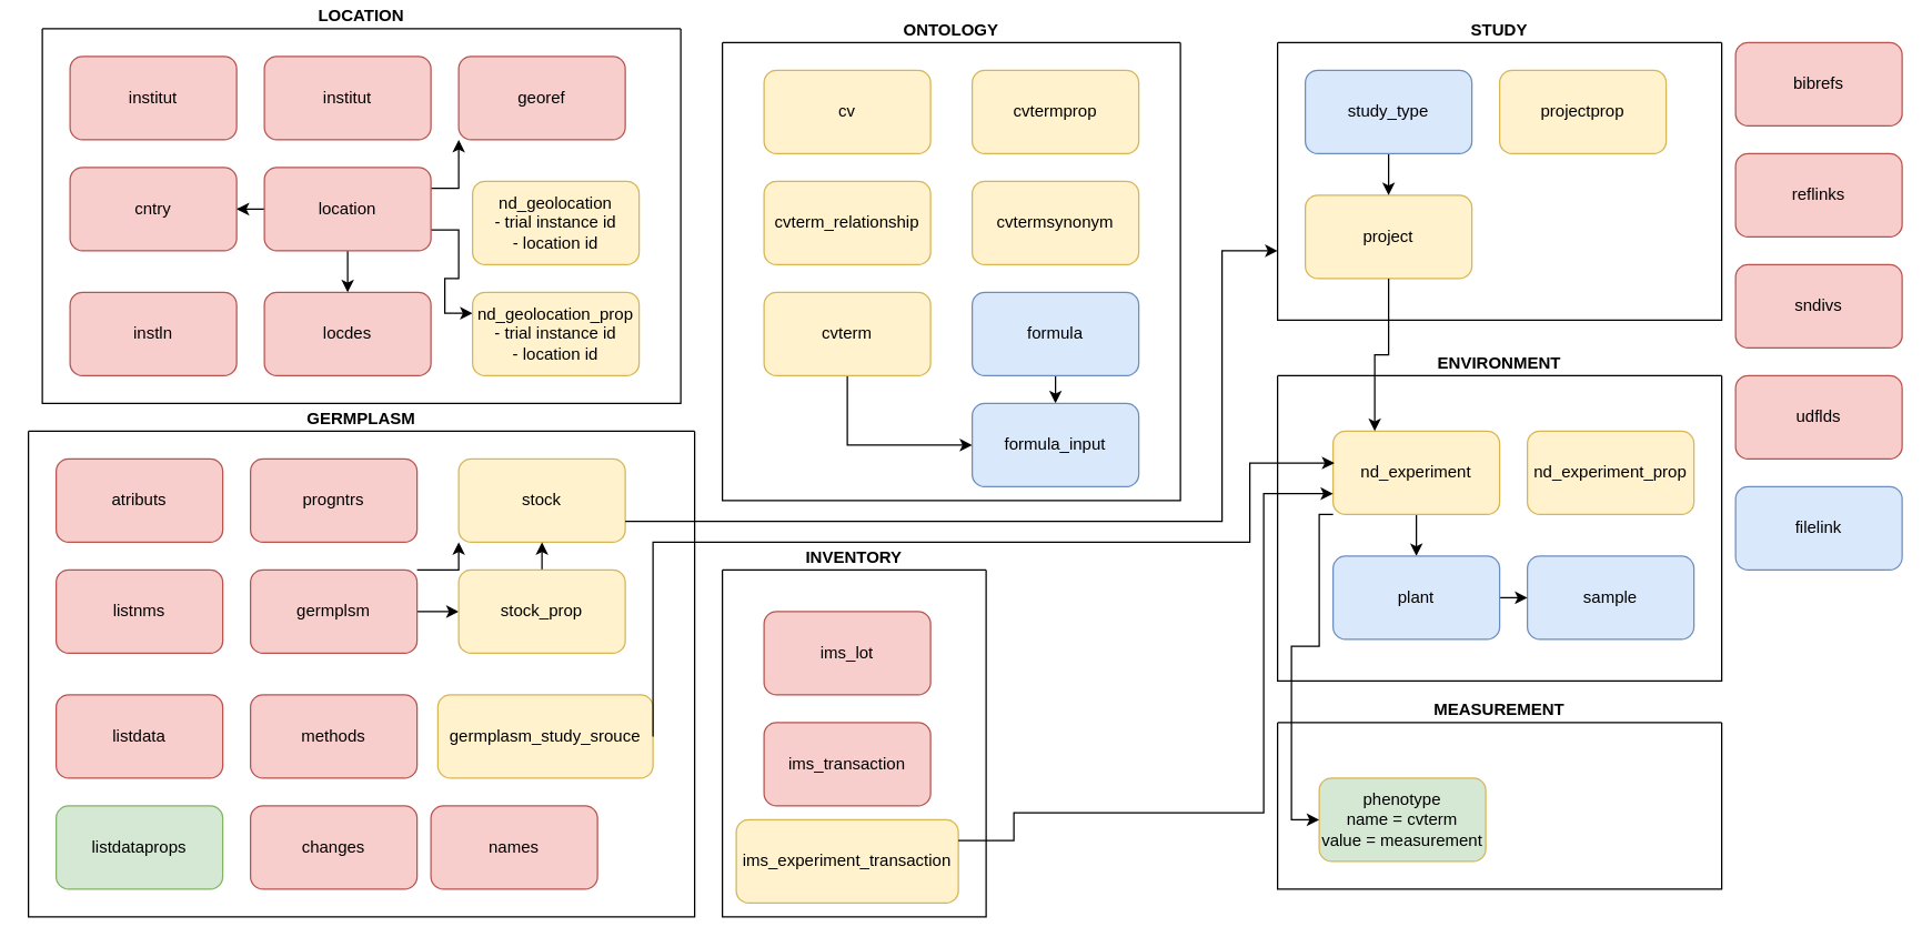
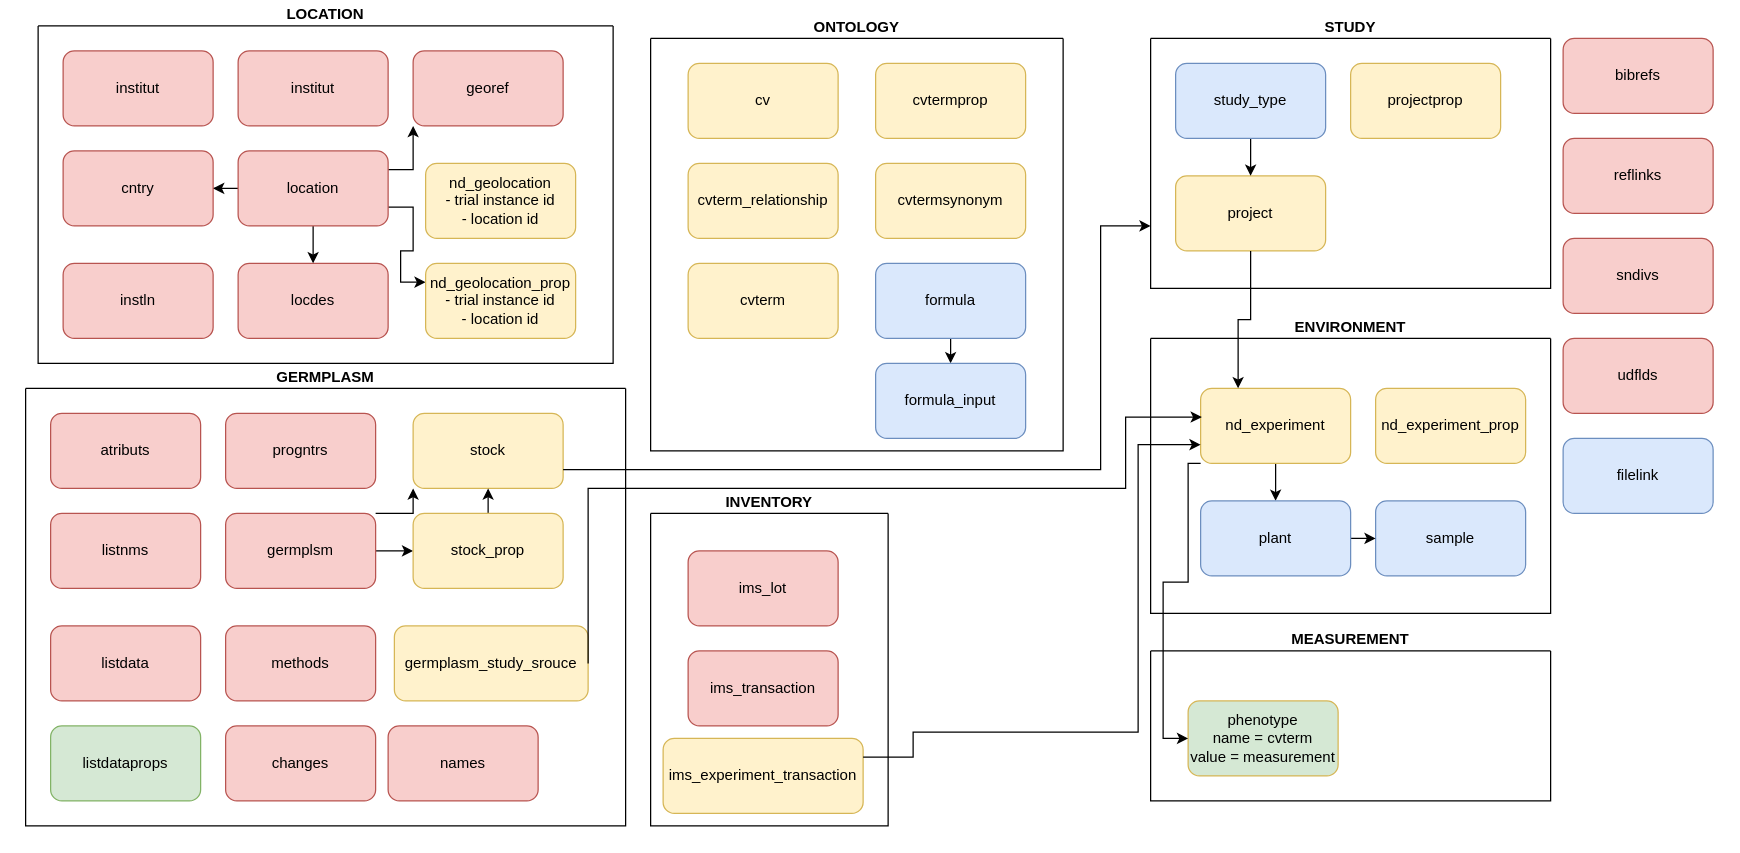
- <mxCell id="41" style="edgeStyle=orthogonalEdgeStyle;rounded=0;orthogonalLoop=1;jettySize=auto;html=1;exitX=0.5;exitY=1;exitDx=0;exitDy=0;entryX=0;entryY=0.5;entryDx=0;entryDy=0;" parent="36" source="42" target="45" edge="1"><mxGeometry relative="1" as="geometry" /></mxCell>
